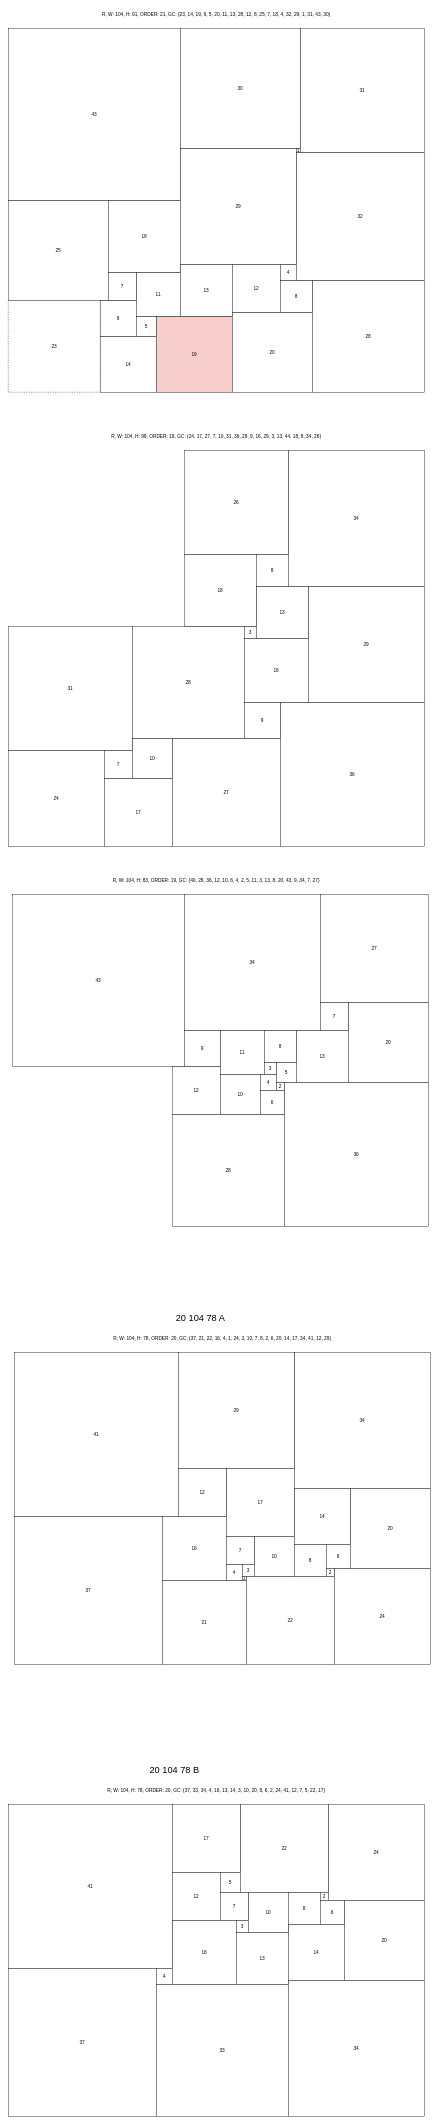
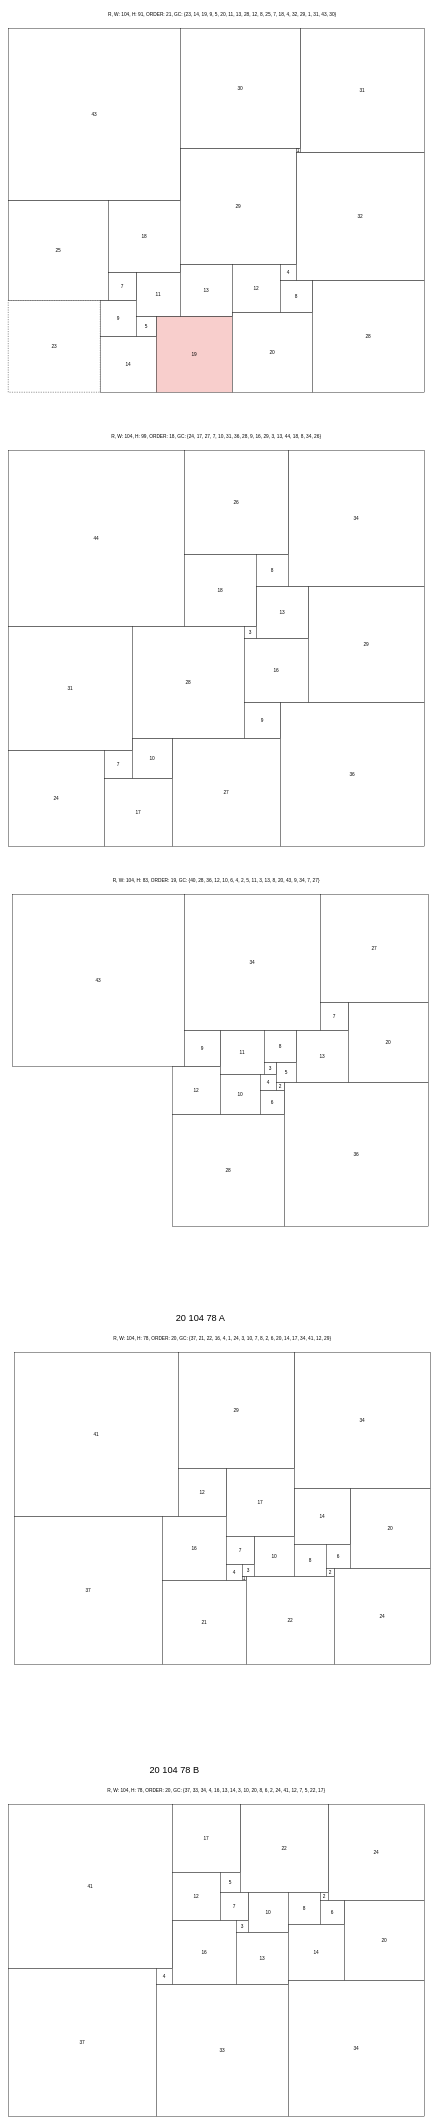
- <mxCell id="6" value="R, W: 104, H: 91, ORDER: 21, GC: {23, 14, 19, 9, 5, 20, 11, 13, 28, 12, 8, 25, 7, 18, 4, 32, 29, 1, 31, 43, 30} " style="text;html=1;strokeColor=none;fillColor=none;align=center;verticalAlign=middle;whiteSpace=wrap;rounded=0;" vertex="1" parent="1"><mxGeometry x="20" y="20" width="1040" height="30" as="geometry" /></mxCell>
+ <mxCell id="6" value="R, W: 104, H: 91, ORDER: 21, GC: {23, 14, 19, 9, 5, 20, 11, 13, 28, 12, 8, 25, 7, 18, 4, 32, 29, 1, 31, 43, 30} " style="text;html=1;strokeColor=none;fillColor=none;align=center;verticalAlign=middle;whiteSpace=wrap;rounded=0;" vertex="1" parent="1"><mxGeometry x="35" y="20" width="1040" height="30" as="geometry" /></mxCell>
+ <mxCell id="84" value="44" style="rounded=0;whiteSpace=wrap;html=1;" vertex="1" parent="70"><mxGeometry width="440" height="440" as="geometry" /></mxCell>
